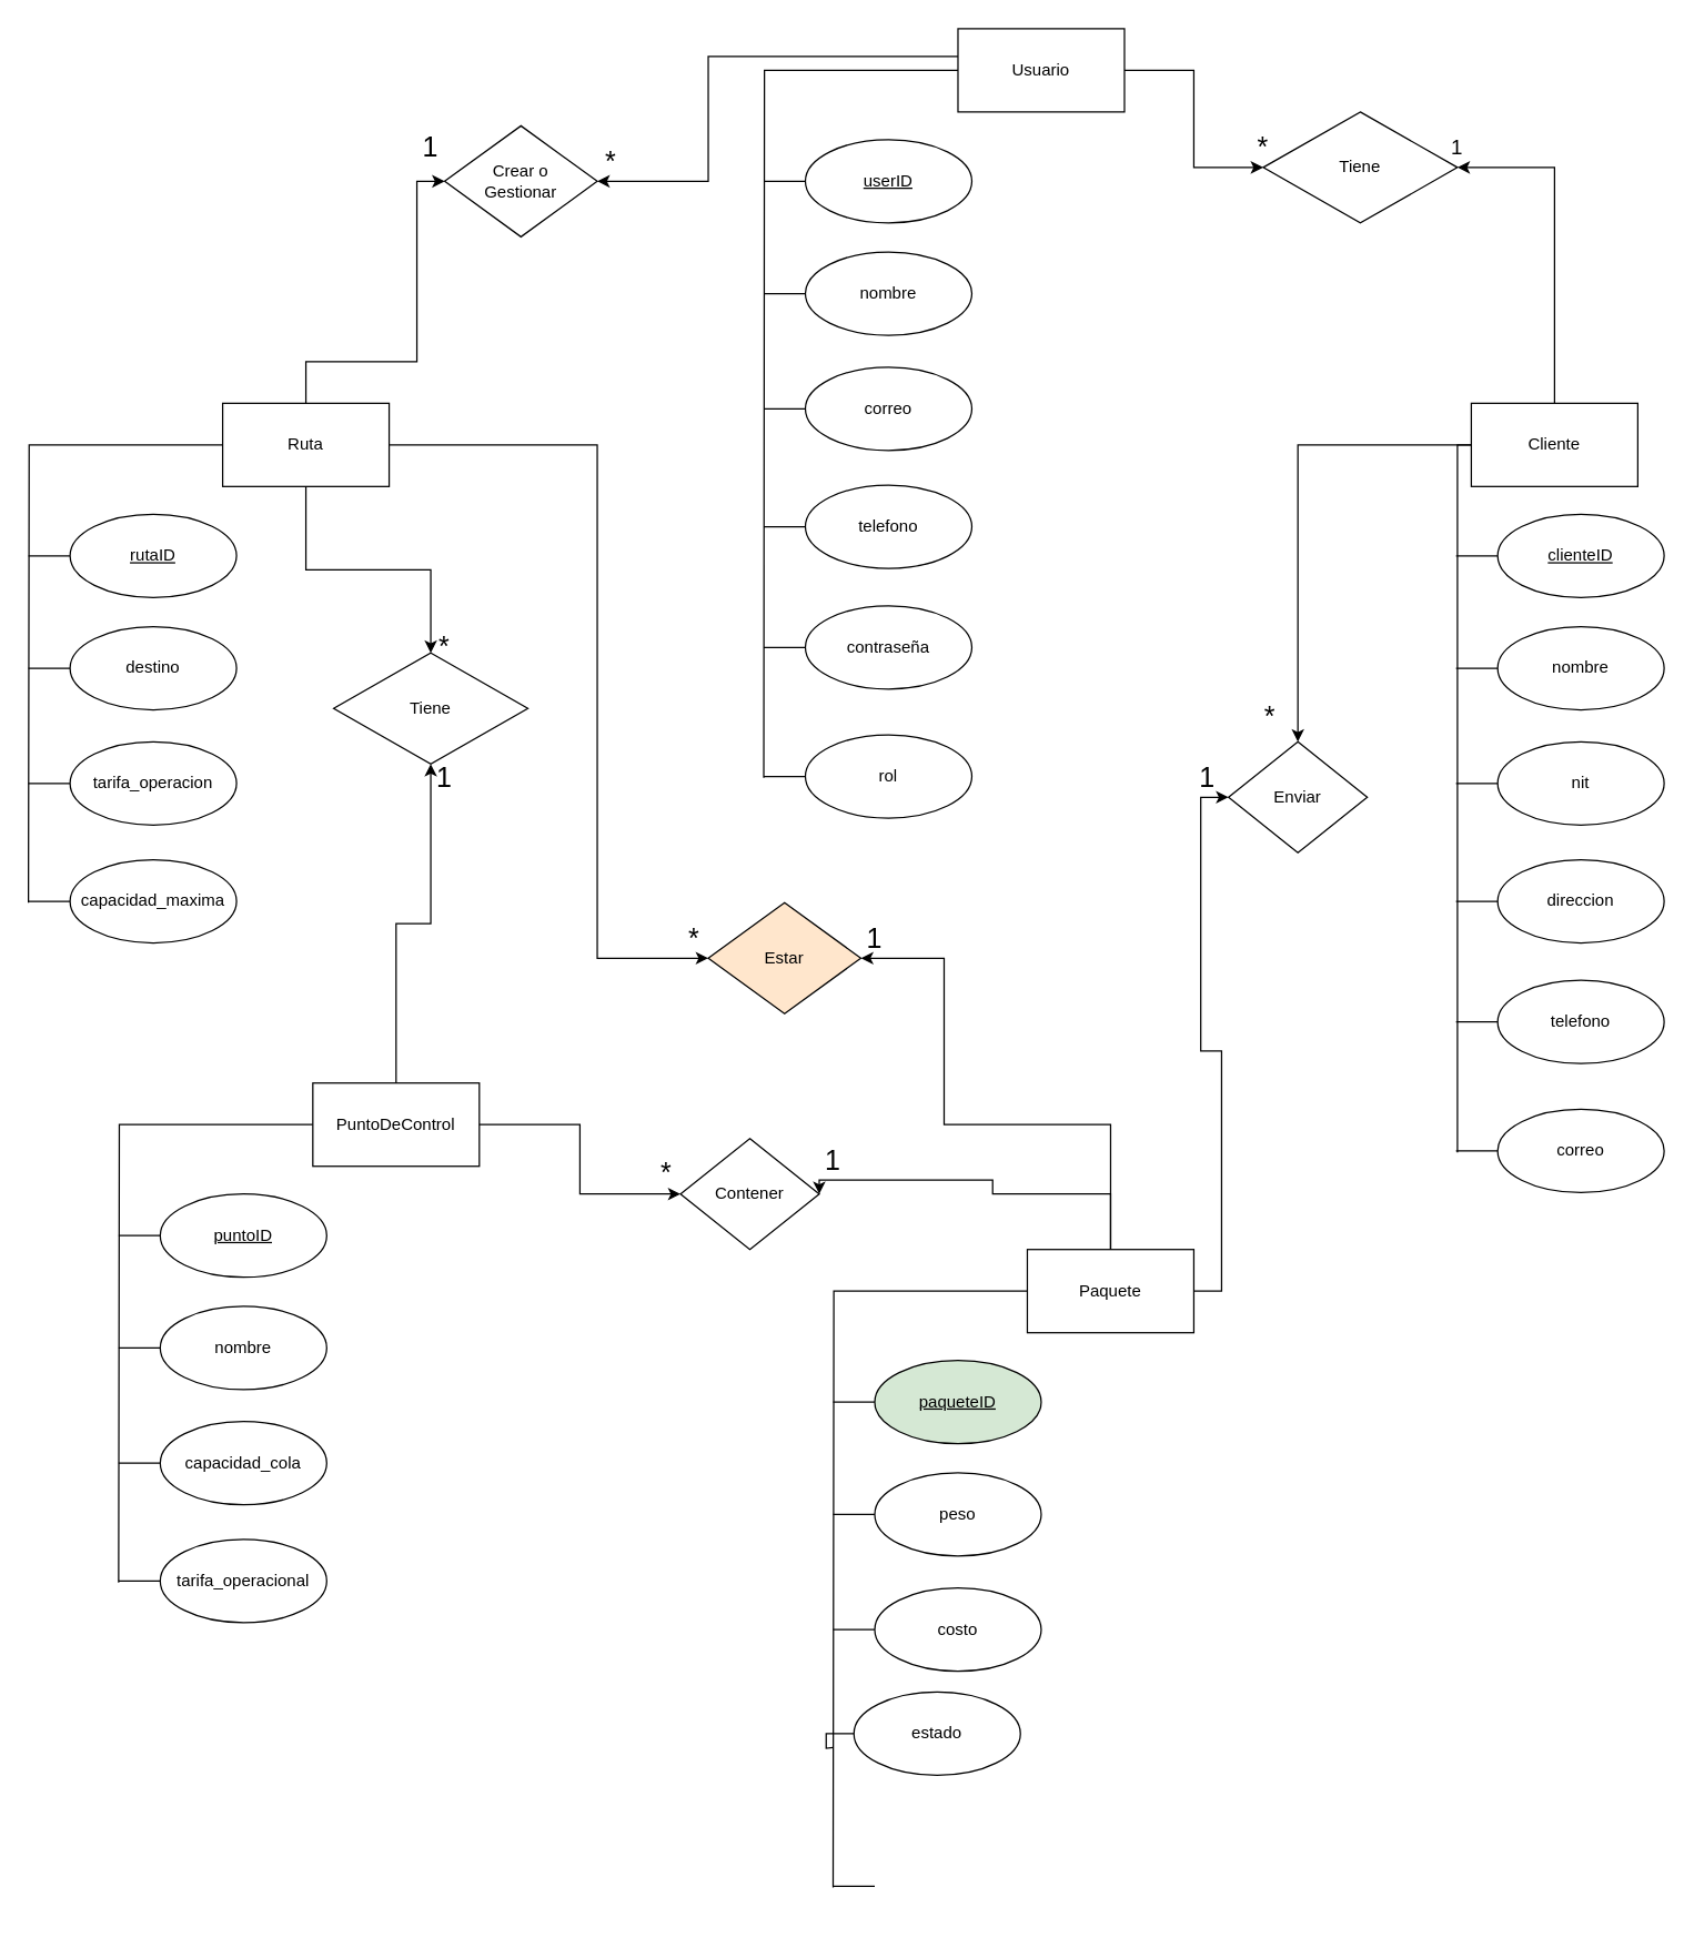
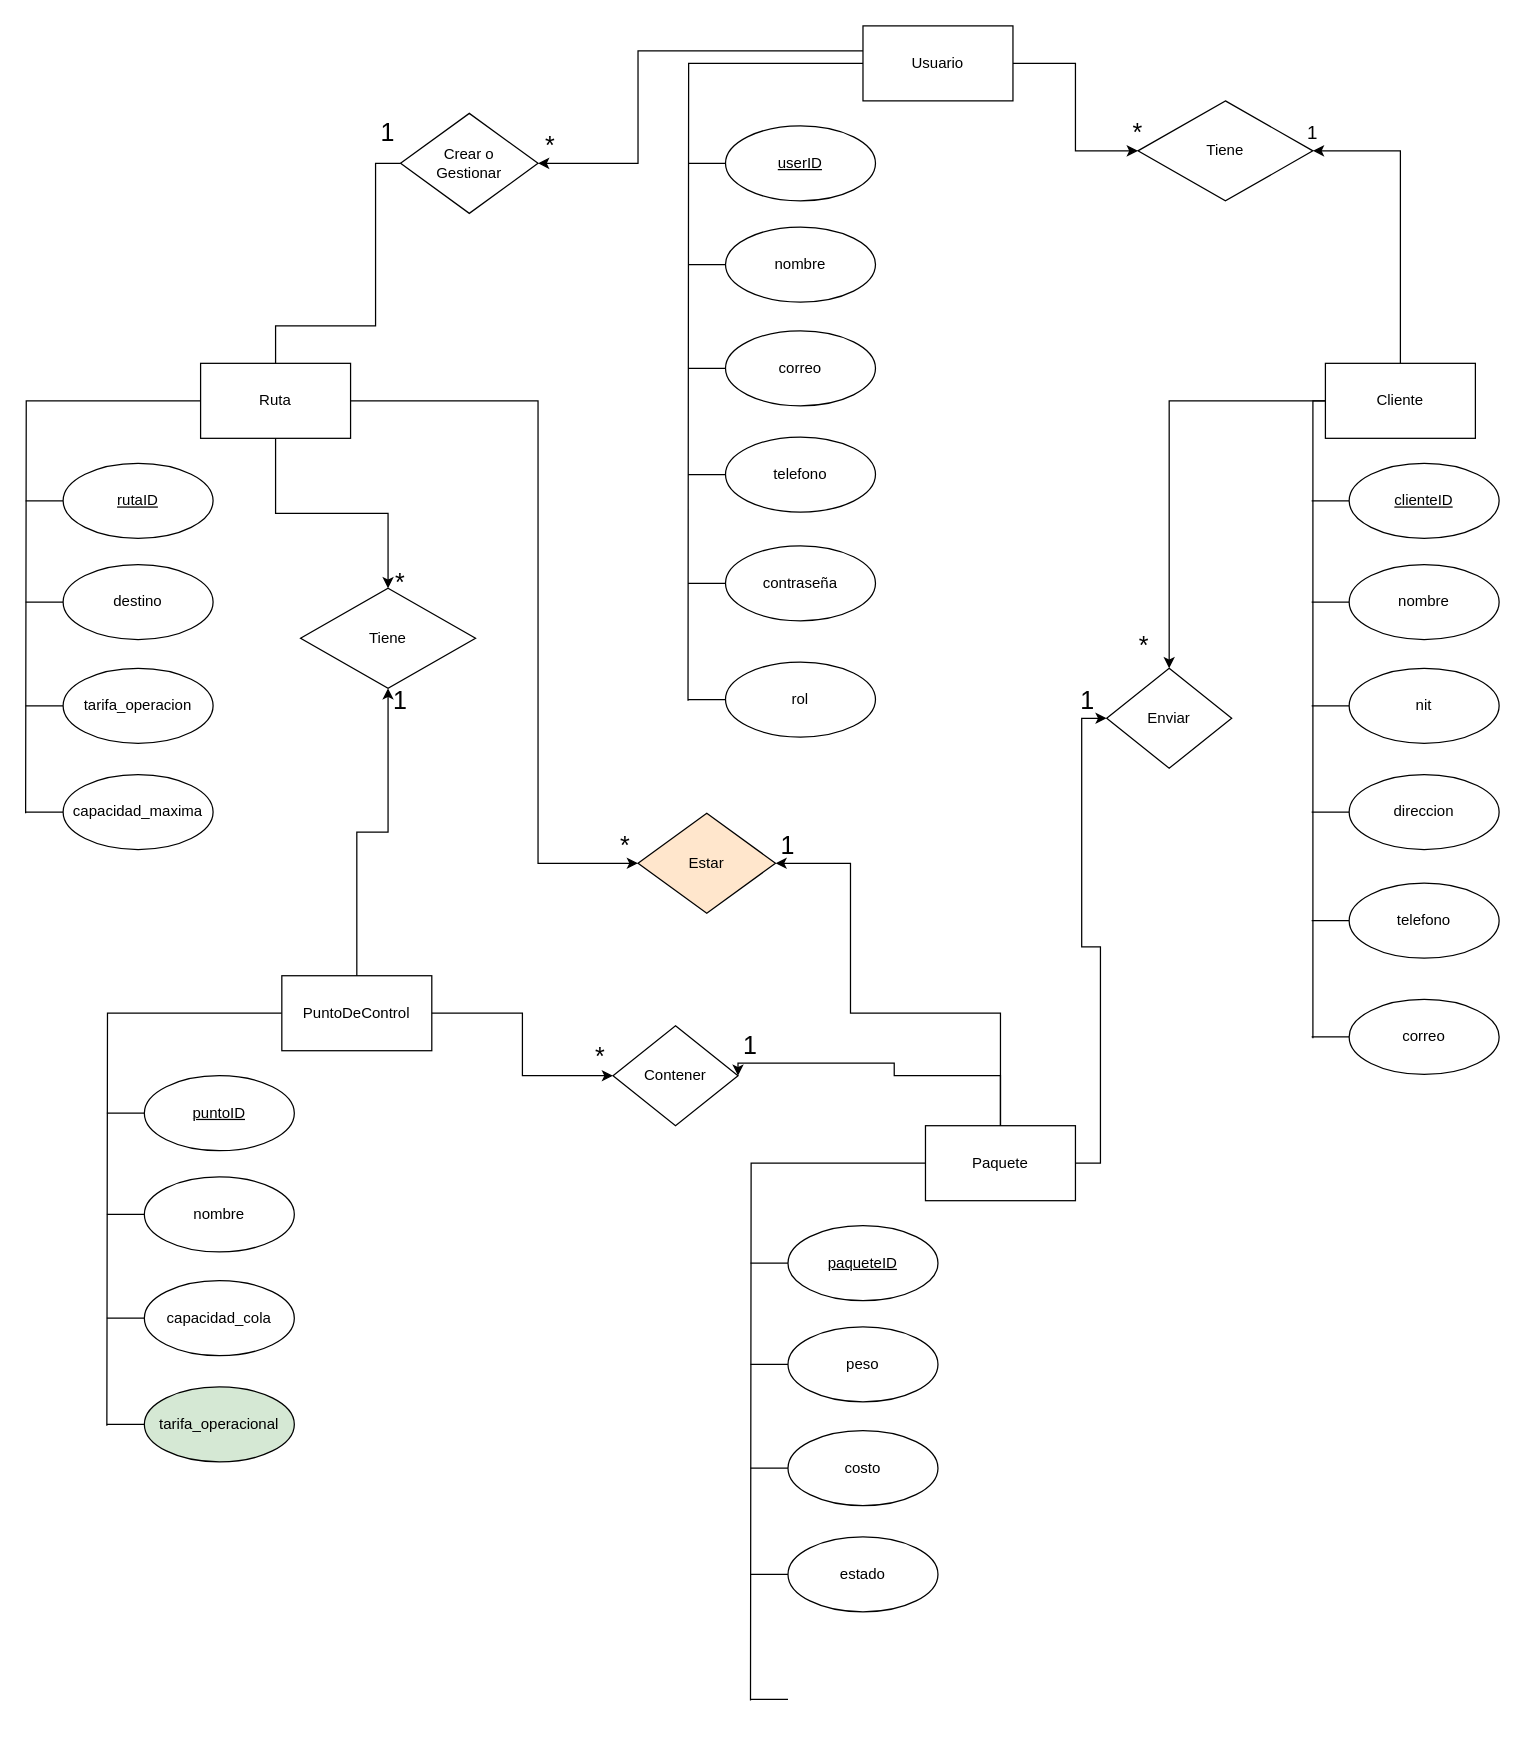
- <mxCell id="55" style="edgeStyle=orthogonalEdgeStyle;rounded=0;orthogonalLoop=1;jettySize=auto;html=1;entryX=0;entryY=0.5;entryDx=0;entryDy=0;" parent="1" source="46" target="20" edge="1"><mxGeometry relative="1" as="geometry"><Array as="points"><mxPoint x="220" y="260" /><mxPoint x="300" y="260" /><mxPoint x="300" y="130" /></Array></mxGeometry></mxCell>
+ <mxCell id="55" style="edgeStyle=orthogonalEdgeStyle;rounded=0;orthogonalLoop=1;jettySize=auto;html=1;entryX=0;entryY=0.5;entryDx=0;entryDy=0;endArrow=none;" parent="1" source="46" target="20" edge="1"><mxGeometry relative="1" as="geometry"><Array as="points"><mxPoint x="220" y="260" /><mxPoint x="300" y="260" /><mxPoint x="300" y="130" /></Array></mxGeometry></mxCell>
- <mxCell id="77" value="&lt;u&gt;paqueteID&lt;/u&gt;" style="ellipse;whiteSpace=wrap;html=1;fillColor=#d5e8d4;" parent="73" vertex="1"><mxGeometry x="30" y="80" width="120" height="60" as="geometry" /></mxCell>
+ <mxCell id="77" value="&lt;u&gt;paqueteID&lt;/u&gt;" style="ellipse;whiteSpace=wrap;html=1;" parent="73" vertex="1"><mxGeometry x="30" y="80" width="120" height="60" as="geometry" /></mxCell>
- <mxCell id="68" value="tarifa_operacional" style="ellipse;whiteSpace=wrap;html=1;" parent="58" vertex="1"><mxGeometry x="30" y="329" width="120" height="60" as="geometry" /></mxCell>
+ <mxCell id="68" value="tarifa_operacional" style="ellipse;whiteSpace=wrap;html=1;fillColor=#d5e8d4;" parent="58" vertex="1"><mxGeometry x="30" y="329" width="120" height="60" as="geometry" /></mxCell>
- <mxCell id="83" value="estado" style="ellipse;whiteSpace=wrap;html=1;" parent="73" vertex="1"><mxGeometry x="15" y="319" width="120" height="60" as="geometry" /></mxCell>
+ <mxCell id="83" value="estado" style="ellipse;whiteSpace=wrap;html=1;" parent="73" vertex="1"><mxGeometry x="30" y="329" width="120" height="60" as="geometry" /></mxCell>
